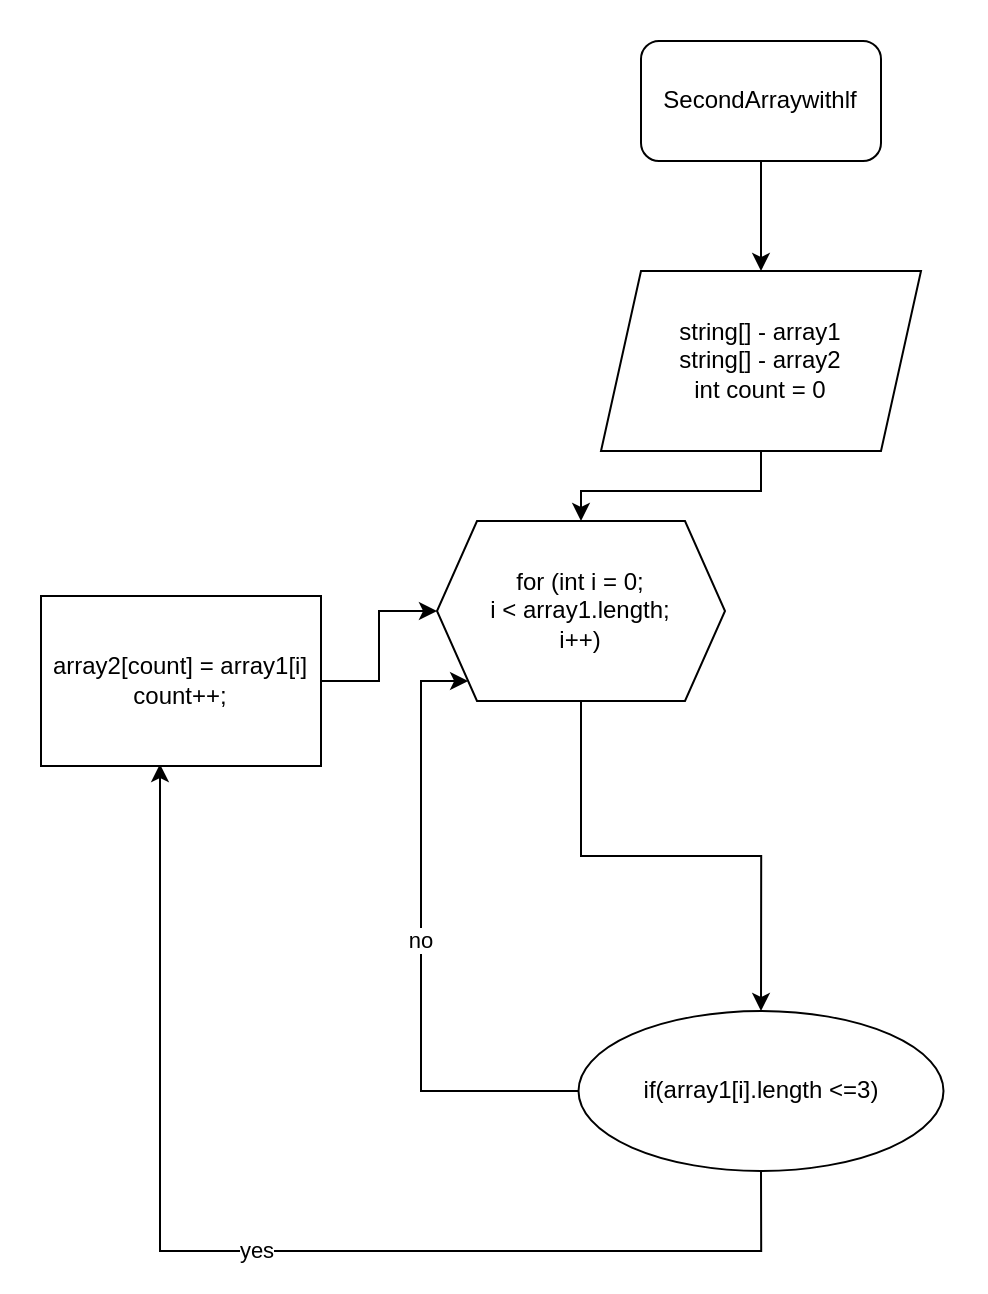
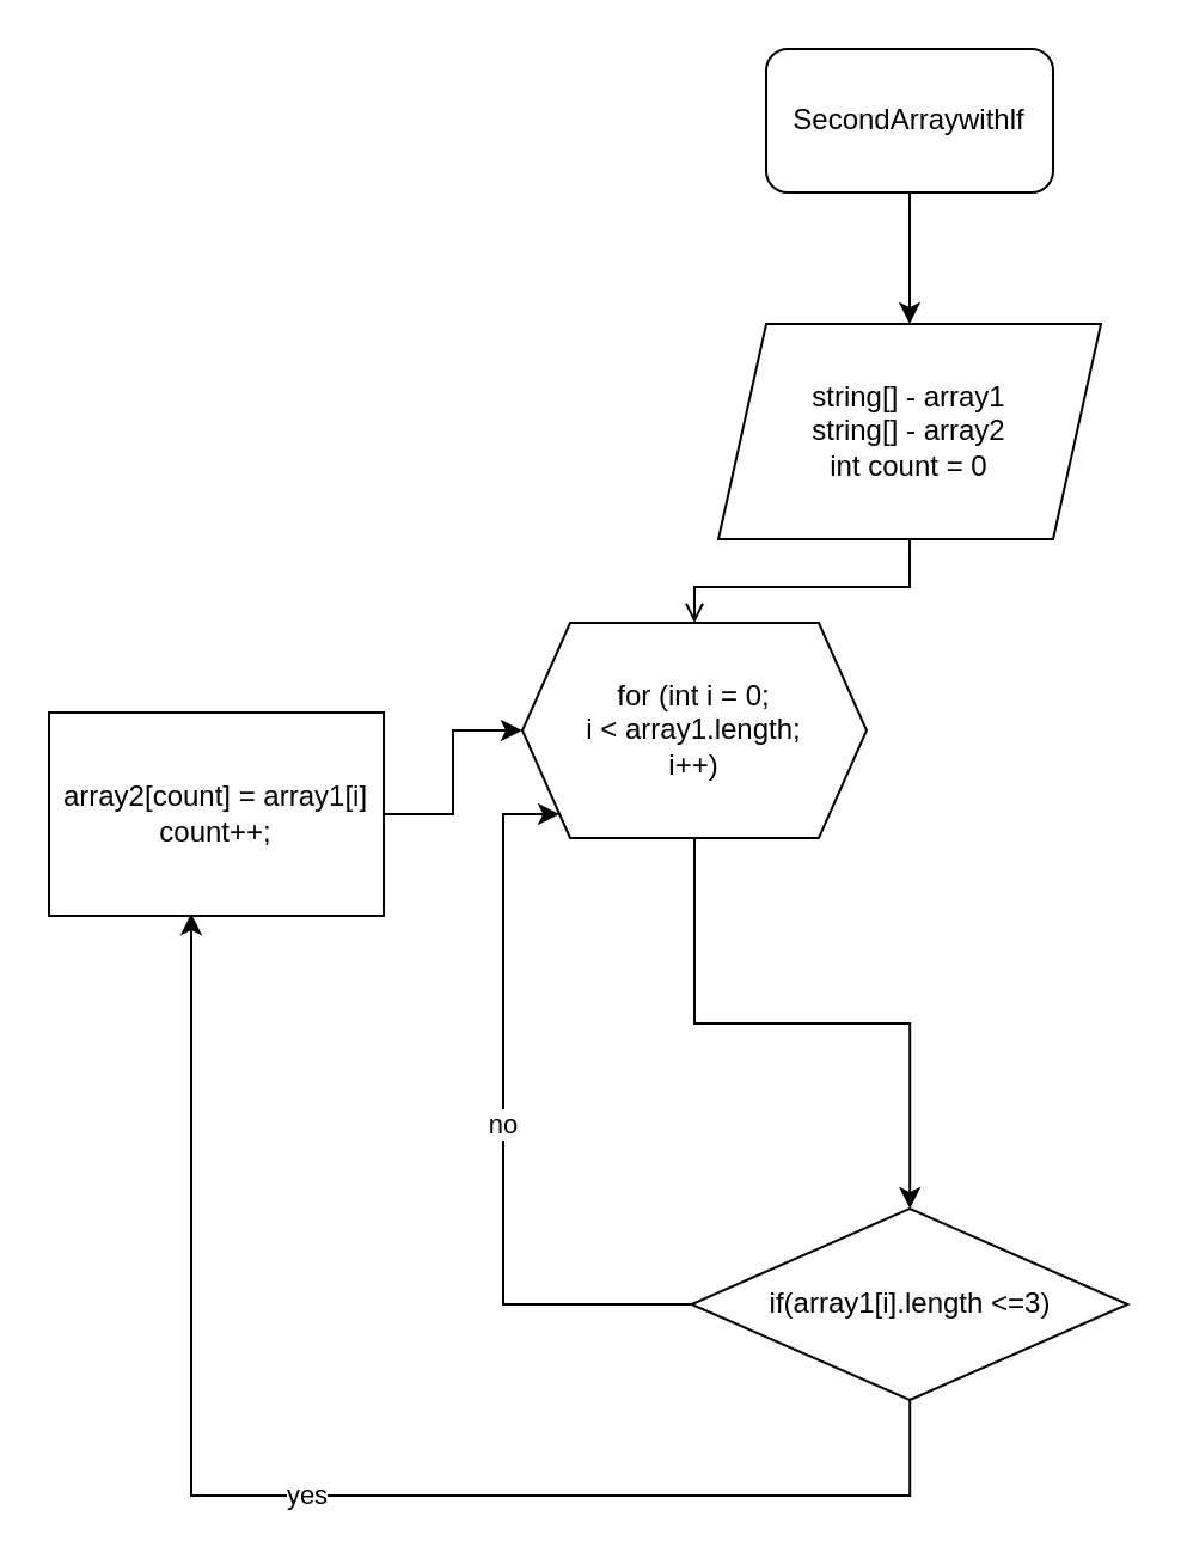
- <mxCell id="4" style="edgeStyle=orthogonalEdgeStyle;rounded=0;orthogonalLoop=1;jettySize=auto;html=1;" edge="1" parent="1" source="5" target="7"><mxGeometry relative="1" as="geometry" /></mxCell>
+ <mxCell id="4" style="edgeStyle=orthogonalEdgeStyle;rounded=0;orthogonalLoop=1;jettySize=auto;html=1;endArrow=open;" edge="1" parent="1" source="5" target="7"><mxGeometry relative="1" as="geometry" /></mxCell>
- <mxCell id="10" value="if(array1[i].length &amp;lt;=3)" style="ellipse;whiteSpace=wrap;html=1;" vertex="1" parent="1"><mxGeometry x="288.75" y="505" width="182.5" height="80" as="geometry" /></mxCell>
+ <mxCell id="10" value="if(array1[i].length &amp;lt;=3)" style="rhombus;whiteSpace=wrap;html=1;" vertex="1" parent="1"><mxGeometry x="288.75" y="505" width="182.5" height="80" as="geometry" /></mxCell>
